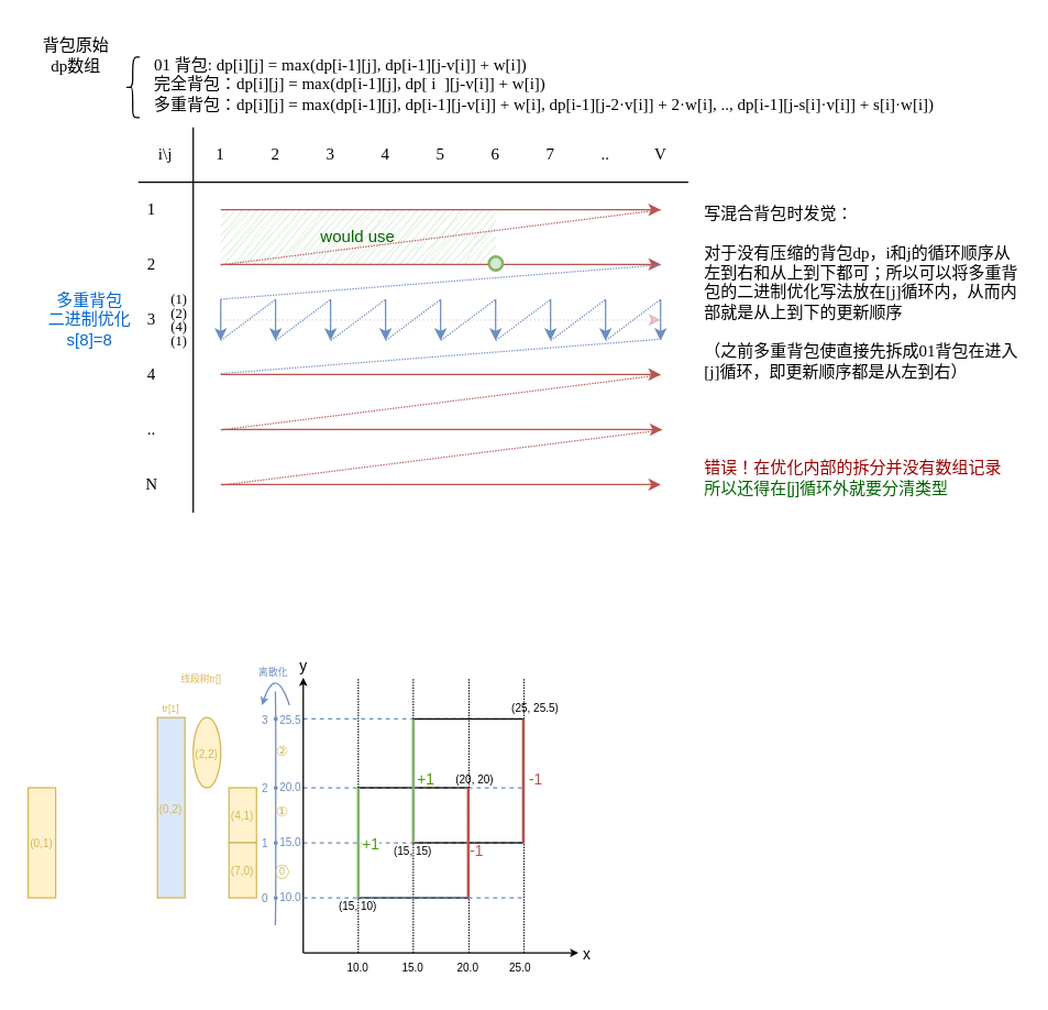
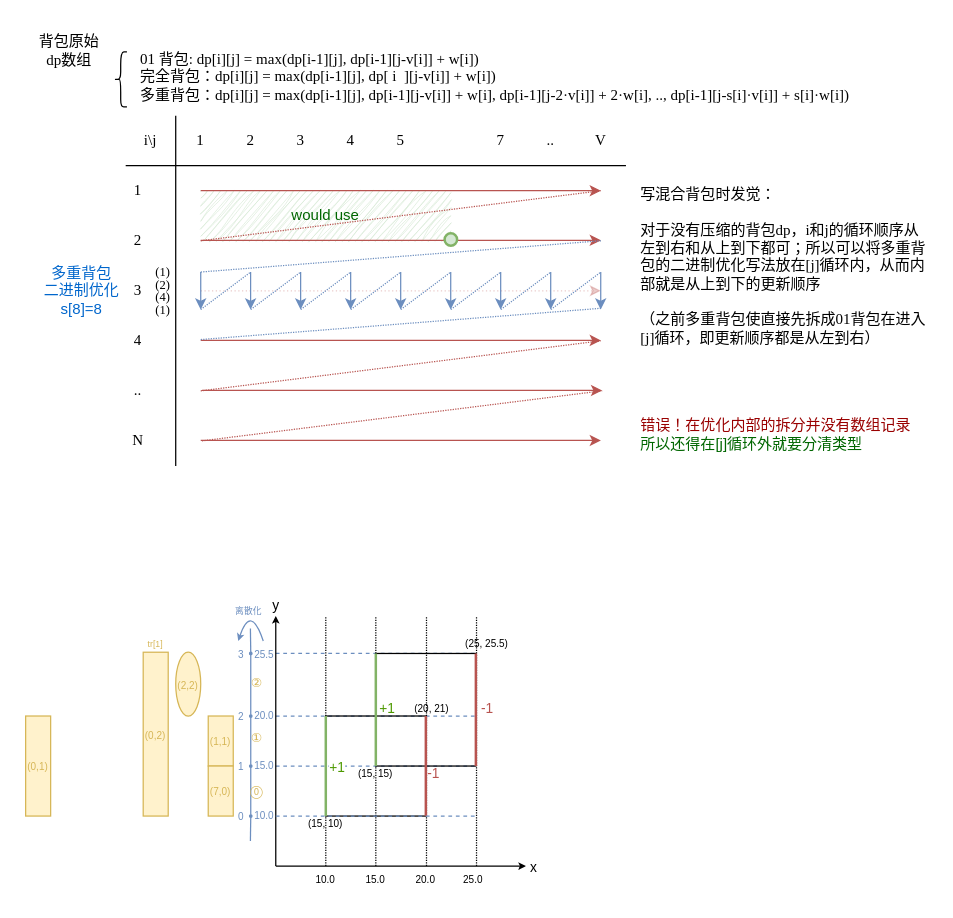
- <mxCell id="20" value="&lt;font face=&quot;Lucida Console&quot;&gt;6&lt;/font&gt;" style="text;html=1;align=center;verticalAlign=middle;whiteSpace=wrap;rounded=0;" parent="1" vertex="1"><mxGeometry x="340" y="92" width="40" height="40" as="geometry" /></mxCell>
- <mxCell id="114" value="&lt;font style=&quot;font-size: 7px; color: rgb(214, 182, 86);&quot;&gt;线段树tr[]&lt;/font&gt;" style="text;html=1;align=center;verticalAlign=middle;whiteSpace=wrap;rounded=0;" vertex="1" parent="1"><mxGeometry x="126" y="482" width="40" height="19" as="geometry" /></mxCell>
- <mxCell id="70" value="&lt;font style=&quot;font-size: 8px;&quot;&gt;(20, 20)&lt;/font&gt;" style="text;html=1;align=center;verticalAlign=middle;whiteSpace=wrap;rounded=0;" vertex="1" parent="1"><mxGeometry x="330" y="560" width="30" height="10" as="geometry" /></mxCell>
+ <mxCell id="70" value="&lt;font style=&quot;font-size: 8px;&quot;&gt;(20, 21)&lt;/font&gt;" style="text;html=1;align=center;verticalAlign=middle;whiteSpace=wrap;rounded=0;" vertex="1" parent="1"><mxGeometry x="330" y="560" width="30" height="10" as="geometry" /></mxCell>
- <mxCell id="113" value="&lt;font style=&quot;font-size: 8px; color: rgb(214, 182, 86);&quot;&gt;(0,2)&lt;/font&gt;" style="rounded=0;whiteSpace=wrap;html=1;fillColor=#dae8fc;strokeColor=#d6b656;" vertex="1" parent="1"><mxGeometry x="114" y="521" width="20" height="131" as="geometry" /></mxCell>
+ <mxCell id="113" value="&lt;font style=&quot;font-size: 8px; color: rgb(214, 182, 86);&quot;&gt;(0,2)&lt;/font&gt;" style="rounded=0;whiteSpace=wrap;html=1;fillColor=#fff2cc;strokeColor=#d6b656;" vertex="1" parent="1"><mxGeometry x="114" y="521" width="20" height="131" as="geometry" /></mxCell>
- <mxCell id="110" value="&lt;font style=&quot;font-size: 8px; color: rgb(214, 182, 86);&quot;&gt;(4,1)&lt;/font&gt;" style="rounded=0;whiteSpace=wrap;html=1;fillColor=#fff2cc;strokeColor=#d6b656;" vertex="1" parent="1"><mxGeometry x="166" y="572" width="20" height="40" as="geometry" /></mxCell>
+ <mxCell id="110" value="&lt;font style=&quot;font-size: 8px; color: rgb(214, 182, 86);&quot;&gt;(1,1)&lt;/font&gt;" style="rounded=0;whiteSpace=wrap;html=1;fillColor=#fff2cc;strokeColor=#d6b656;" vertex="1" parent="1"><mxGeometry x="166" y="572" width="20" height="40" as="geometry" /></mxCell>
